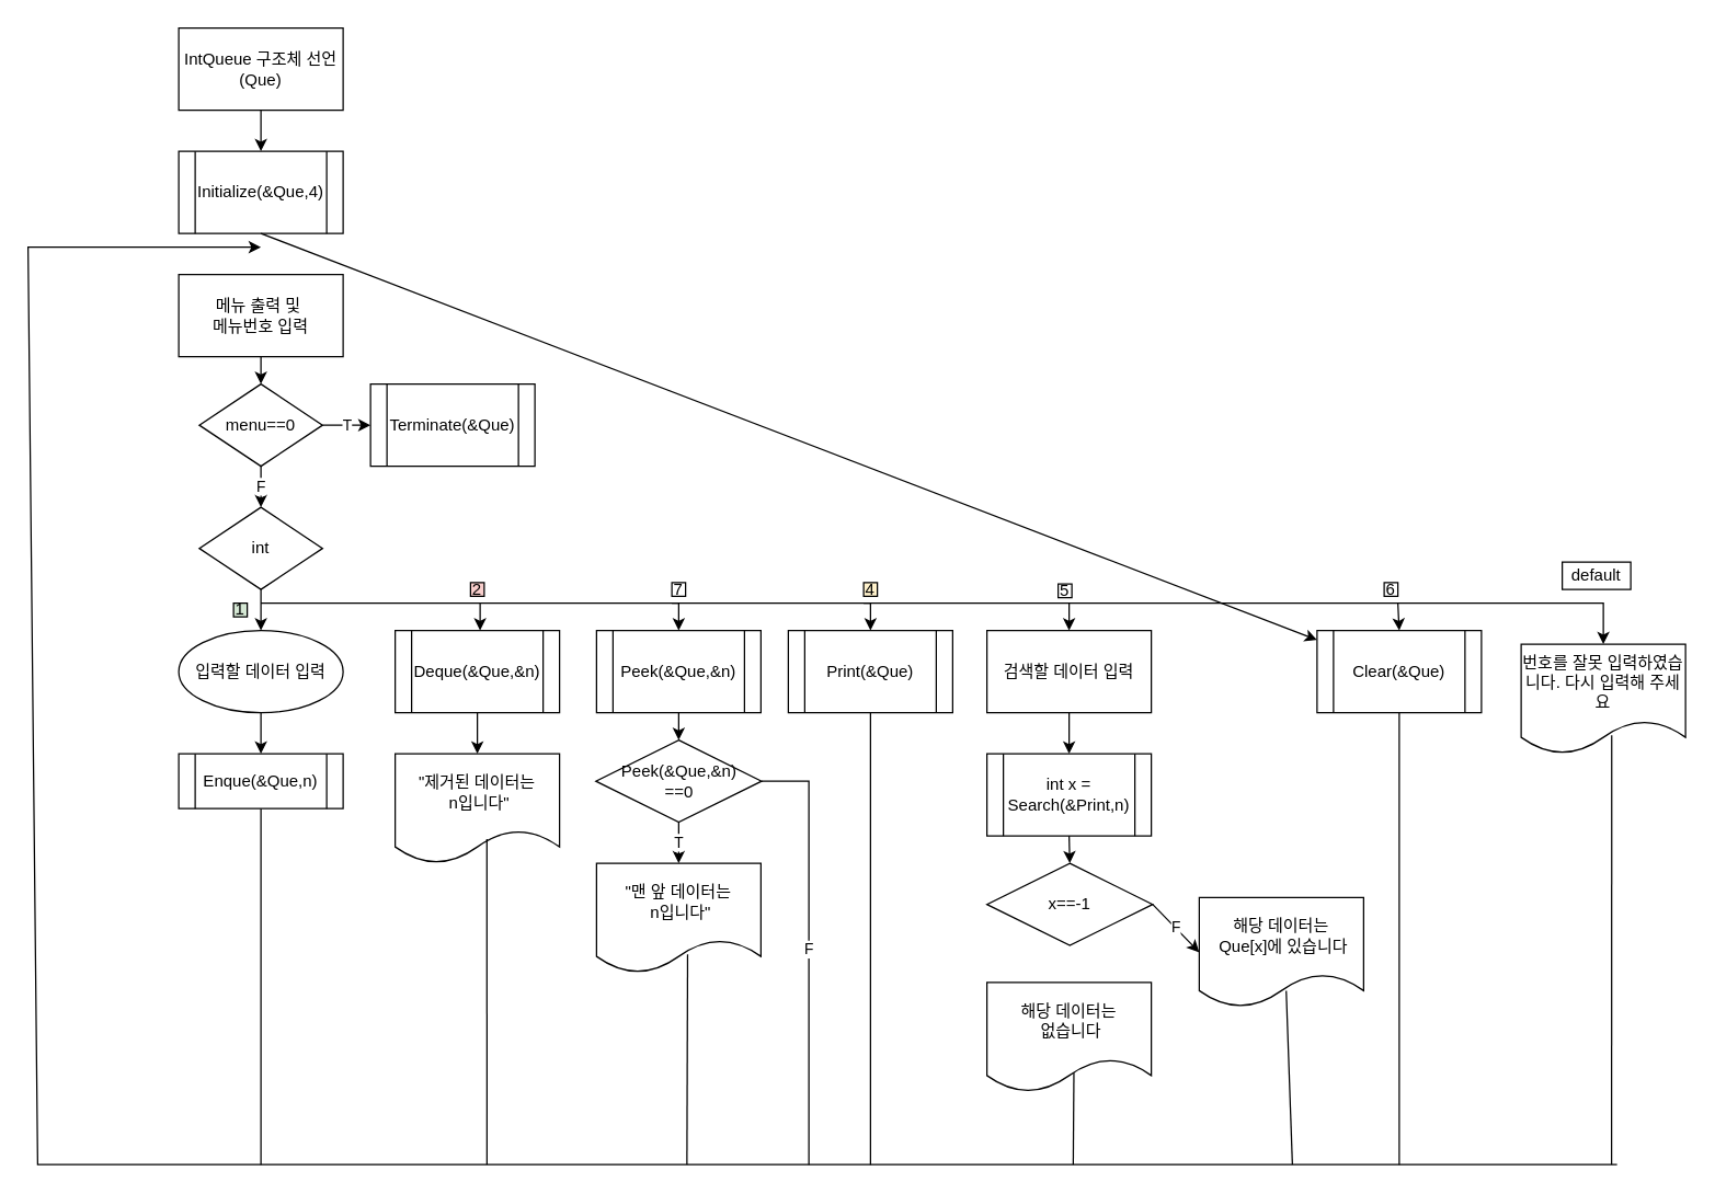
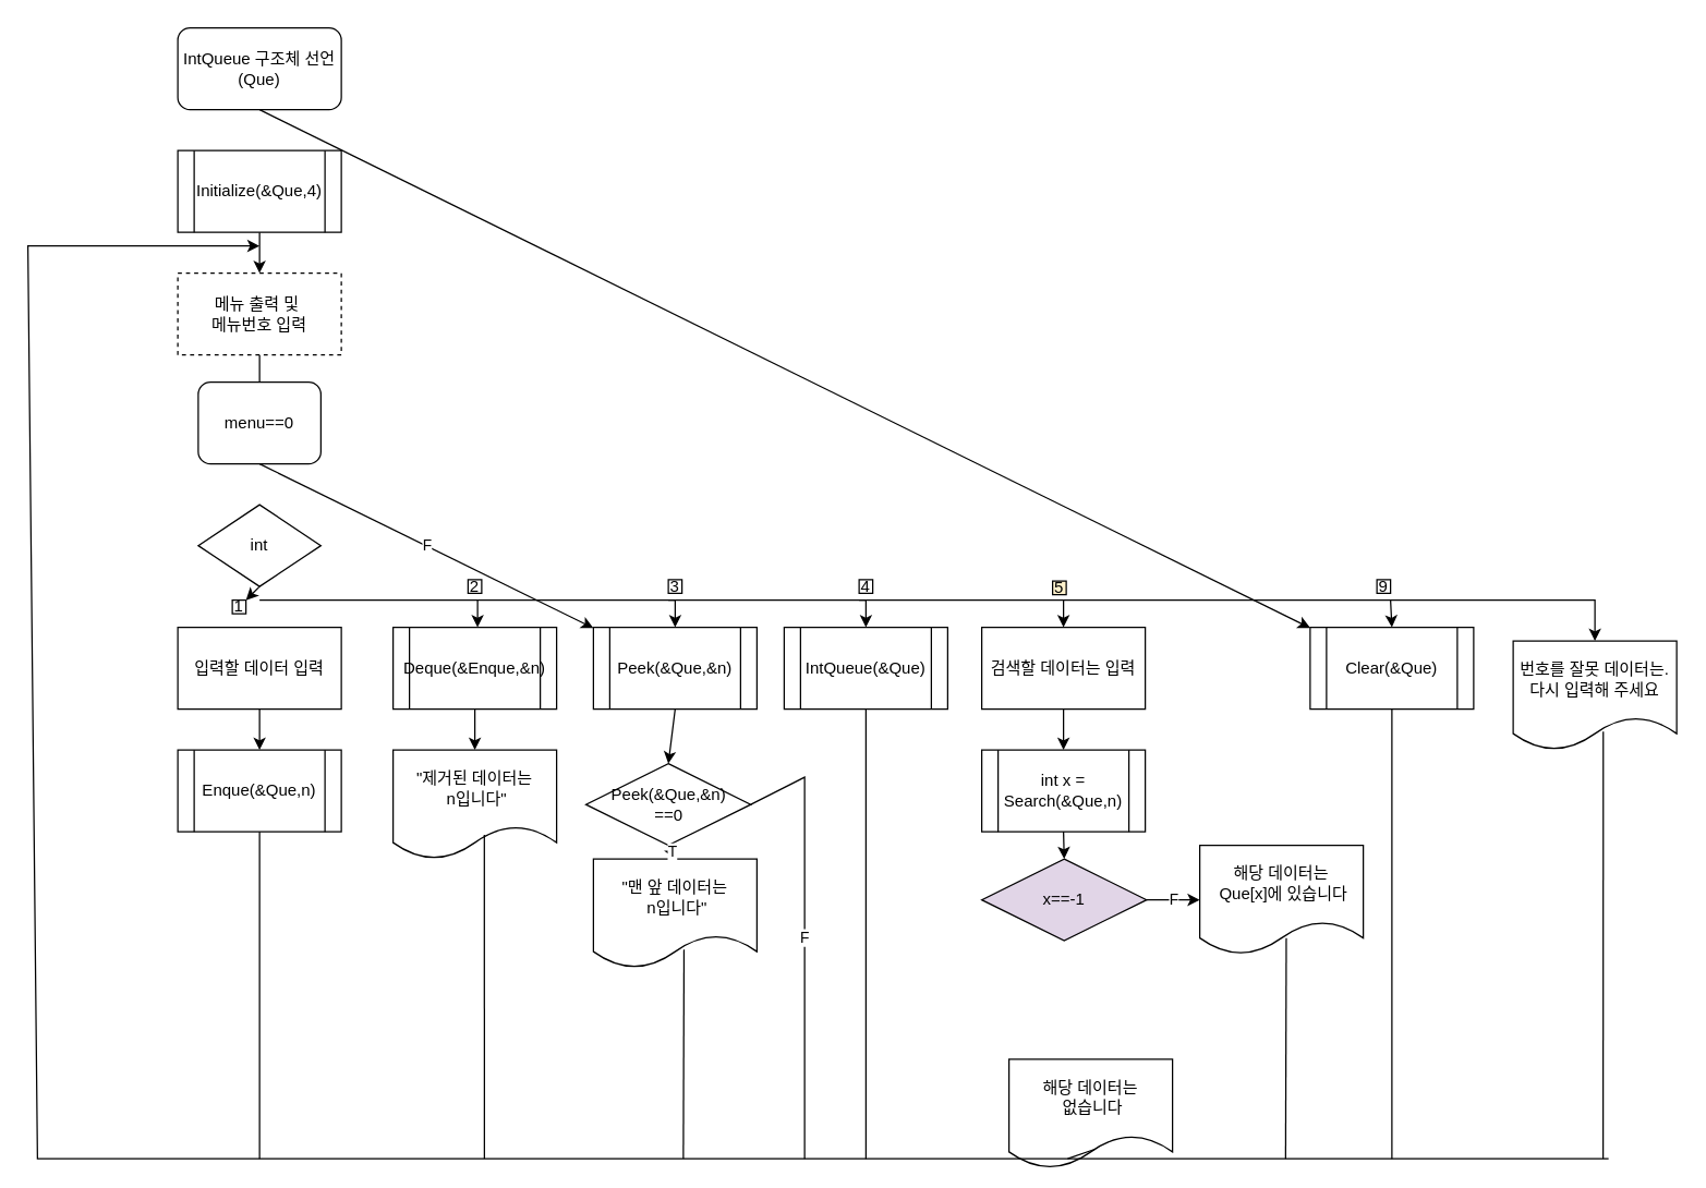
- <mxCell id="2" value="IntQueue 구조체 선언&lt;br&gt;(Que)" style="rounded=0;whiteSpace=wrap;html=1;" vertex="1" parent="1"><mxGeometry x="130" y="20" width="120" height="60" as="geometry" /></mxCell>
+ <mxCell id="2" value="IntQueue 구조체 선언&lt;br&gt;(Que)" style="whiteSpace=wrap;html=1;rounded=1;" vertex="1" parent="1"><mxGeometry x="130" y="20" width="120" height="60" as="geometry" /></mxCell>
- <mxCell id="8" value="" style="endArrow=classic;html=1;rounded=0;exitX=0.5;exitY=1;exitDx=0;exitDy=0;entryX=0.5;entryY=0;entryDx=0;entryDy=0;" edge="1" parent="1" source="2" target="3"><mxGeometry width="50" height="50" relative="1" as="geometry"><mxPoint x="180" y="400" as="sourcePoint" /><mxPoint x="230" y="350" as="targetPoint" /></mxGeometry></mxCell>
+ <mxCell id="8" value="" style="endArrow=classic;html=1;rounded=0;exitX=0.5;exitY=1;exitDx=0;exitDy=0;" edge="1" parent="1" source="2" target="44"><mxGeometry width="50" height="50" relative="1" as="geometry"><mxPoint x="180" y="400" as="sourcePoint" /><mxPoint x="230" y="350" as="targetPoint" /></mxGeometry></mxCell>
- <mxCell id="4" value="메뉴 출력 및&amp;nbsp;&lt;br&gt;메뉴번호 입력" style="rounded=0;whiteSpace=wrap;html=1;" vertex="1" parent="1"><mxGeometry x="130" y="200" width="120" height="60" as="geometry" /></mxCell>
+ <mxCell id="4" value="메뉴 출력 및&amp;nbsp;&lt;br&gt;메뉴번호 입력" style="rounded=0;whiteSpace=wrap;html=1;dashed=1;" vertex="1" parent="1"><mxGeometry x="130" y="200" width="120" height="60" as="geometry" /></mxCell>
- <mxCell id="10" value="" style="endArrow=classic;html=1;rounded=0;exitX=0.5;exitY=1;exitDx=0;exitDy=0;entryX=0.5;entryY=0;entryDx=0;entryDy=0;" edge="1" parent="1" source="4" target="5"><mxGeometry width="50" height="50" relative="1" as="geometry"><mxPoint x="210" y="100" as="sourcePoint" /><mxPoint x="210" y="130" as="targetPoint" /></mxGeometry></mxCell>
+ <mxCell id="10" value="" style="endArrow=none;html=1;rounded=0;exitX=0.5;exitY=1;exitDx=0;exitDy=0;entryX=0.5;entryY=0;entryDx=0;entryDy=0;" edge="1" parent="1" source="4" target="5"><mxGeometry width="50" height="50" relative="1" as="geometry"><mxPoint x="210" y="100" as="sourcePoint" /><mxPoint x="210" y="130" as="targetPoint" /></mxGeometry></mxCell>
- <mxCell id="9" value="" style="endArrow=classic;html=1;rounded=0;exitX=0.5;exitY=1;exitDx=0;exitDy=0;" edge="1" parent="1" source="3" target="44"><mxGeometry width="50" height="50" relative="1" as="geometry"><mxPoint x="200" y="90" as="sourcePoint" /><mxPoint x="200" y="120" as="targetPoint" /></mxGeometry></mxCell>
+ <mxCell id="9" value="" style="endArrow=classic;html=1;rounded=0;exitX=0.5;exitY=1;exitDx=0;exitDy=0;entryX=0.5;entryY=0;entryDx=0;entryDy=0;" edge="1" parent="1" source="3" target="4"><mxGeometry width="50" height="50" relative="1" as="geometry"><mxPoint x="200" y="90" as="sourcePoint" /><mxPoint x="200" y="120" as="targetPoint" /></mxGeometry></mxCell>
- <mxCell id="5" value="menu==0" style="rhombus;whiteSpace=wrap;html=1;" vertex="1" parent="1"><mxGeometry x="145" y="280" width="90" height="60" as="geometry" /></mxCell>
+ <mxCell id="5" value="menu==0" style="whiteSpace=wrap;html=1;rounded=1;" vertex="1" parent="1"><mxGeometry x="145" y="280" width="90" height="60" as="geometry" /></mxCell>
- <mxCell id="11" value="T" style="endArrow=classic;html=1;rounded=0;exitX=1;exitY=0.5;exitDx=0;exitDy=0;entryX=0;entryY=0.5;entryDx=0;entryDy=0;" edge="1" parent="1" source="5" target="6"><mxGeometry width="50" height="50" relative="1" as="geometry"><mxPoint x="220" y="110" as="sourcePoint" /><mxPoint x="220" y="140" as="targetPoint" /></mxGeometry></mxCell>
- <mxCell id="6" value="Terminate(&amp;amp;Que)" style="shape=process;whiteSpace=wrap;html=1;backgroundOutline=1;" vertex="1" parent="1"><mxGeometry x="270" y="280" width="120" height="60" as="geometry" /></mxCell>
- <mxCell id="12" value="F" style="endArrow=classic;html=1;rounded=0;exitX=0.5;exitY=1;exitDx=0;exitDy=0;entryX=0.5;entryY=0;entryDx=0;entryDy=0;" edge="1" parent="1" source="5" target="7"><mxGeometry width="50" height="50" relative="1" as="geometry"><mxPoint x="200" y="90" as="sourcePoint" /><mxPoint x="200" y="120" as="targetPoint" /></mxGeometry></mxCell>
+ <mxCell id="12" value="F" style="endArrow=classic;html=1;rounded=0;exitX=0.5;exitY=1;exitDx=0;exitDy=0;" edge="1" parent="1" source="5" target="25"><mxGeometry width="50" height="50" relative="1" as="geometry"><mxPoint x="200" y="90" as="sourcePoint" /><mxPoint x="200" y="120" as="targetPoint" /></mxGeometry></mxCell>
- <mxCell id="47" value="default" style="rounded=0;whiteSpace=wrap;html=1;" vertex="1" parent="1"><mxGeometry x="1140" y="410" width="50" height="20" as="geometry" /></mxCell>
- <mxCell id="19" value="2" style="whiteSpace=wrap;html=1;aspect=fixed;fillColor=#f8cecc;" vertex="1" parent="1"><mxGeometry x="343" y="425" width="10" height="10" as="geometry" /></mxCell>
+ <mxCell id="19" value="2" style="whiteSpace=wrap;html=1;aspect=fixed;" vertex="1" parent="1"><mxGeometry x="343" y="425" width="10" height="10" as="geometry" /></mxCell>
- <mxCell id="24" value="7" style="whiteSpace=wrap;html=1;aspect=fixed;" vertex="1" parent="1"><mxGeometry x="490" y="425" width="10" height="10" as="geometry" /></mxCell>
+ <mxCell id="24" value="3" style="whiteSpace=wrap;html=1;aspect=fixed;" vertex="1" parent="1"><mxGeometry x="490" y="425" width="10" height="10" as="geometry" /></mxCell>
- <mxCell id="30" value="4" style="whiteSpace=wrap;html=1;aspect=fixed;fillColor=#fff2cc;" vertex="1" parent="1"><mxGeometry x="630" y="425" width="10" height="10" as="geometry" /></mxCell>
+ <mxCell id="30" value="4" style="whiteSpace=wrap;html=1;aspect=fixed;" vertex="1" parent="1"><mxGeometry x="630" y="425" width="10" height="10" as="geometry" /></mxCell>
- <mxCell id="45" value="6" style="whiteSpace=wrap;html=1;aspect=fixed;" vertex="1" parent="1"><mxGeometry x="1010" y="425" width="10" height="10" as="geometry" /></mxCell>
+ <mxCell id="45" value="9" style="whiteSpace=wrap;html=1;aspect=fixed;" vertex="1" parent="1"><mxGeometry x="1010" y="425" width="10" height="10" as="geometry" /></mxCell>
- <mxCell id="42" value="5" style="whiteSpace=wrap;html=1;aspect=fixed;" vertex="1" parent="1"><mxGeometry x="772" y="426" width="10" height="10" as="geometry" /></mxCell>
+ <mxCell id="42" value="5" style="whiteSpace=wrap;html=1;aspect=fixed;fillColor=#fff2cc;" vertex="1" parent="1"><mxGeometry x="772" y="426" width="10" height="10" as="geometry" /></mxCell>
- <mxCell id="13" value="" style="endArrow=classic;html=1;rounded=0;exitX=0.5;exitY=1;exitDx=0;exitDy=0;entryX=0.5;entryY=0;entryDx=0;entryDy=0;" edge="1" parent="1" source="7" target="15"><mxGeometry width="50" height="50" relative="1" as="geometry"><mxPoint x="300" y="530" as="sourcePoint" /><mxPoint x="190" y="460" as="targetPoint" /></mxGeometry></mxCell>
+ <mxCell id="13" value="" style="endArrow=classic;html=1;rounded=0;exitX=0.5;exitY=1;exitDx=0;exitDy=0;" edge="1" parent="1" source="7" target="14"><mxGeometry width="50" height="50" relative="1" as="geometry"><mxPoint x="300" y="530" as="sourcePoint" /><mxPoint x="190" y="460" as="targetPoint" /></mxGeometry></mxCell>
- <mxCell id="14" value="1" style="whiteSpace=wrap;html=1;aspect=fixed;fillColor=#d5e8d4;" vertex="1" parent="1"><mxGeometry x="170" y="440" width="10" height="10" as="geometry" /></mxCell>
+ <mxCell id="14" value="1" style="whiteSpace=wrap;html=1;aspect=fixed;" vertex="1" parent="1"><mxGeometry x="170" y="440" width="10" height="10" as="geometry" /></mxCell>
- <mxCell id="15" value="입력할 데이터 입력" style="ellipse;whiteSpace=wrap;html=1;" vertex="1" parent="1"><mxGeometry x="130" y="460" width="120" height="60" as="geometry" /></mxCell>
+ <mxCell id="15" value="입력할 데이터 입력" style="rounded=0;whiteSpace=wrap;html=1;" vertex="1" parent="1"><mxGeometry x="130" y="460" width="120" height="60" as="geometry" /></mxCell>
- <mxCell id="20" value="Deque(&amp;amp;Que,&amp;amp;n)" style="shape=process;whiteSpace=wrap;html=1;backgroundOutline=1;" vertex="1" parent="1"><mxGeometry x="288" y="460" width="120" height="60" as="geometry" /></mxCell>
+ <mxCell id="20" value="Deque(&amp;amp;Enque,&amp;amp;n)" style="shape=process;whiteSpace=wrap;html=1;backgroundOutline=1;" vertex="1" parent="1"><mxGeometry x="288" y="460" width="120" height="60" as="geometry" /></mxCell>
- <mxCell id="31" value="Print(&amp;amp;Que)" style="shape=process;whiteSpace=wrap;html=1;backgroundOutline=1;" vertex="1" parent="1"><mxGeometry x="575" y="460" width="120" height="60" as="geometry" /></mxCell>
+ <mxCell id="31" value="IntQueue(&amp;amp;Que)" style="shape=process;whiteSpace=wrap;html=1;backgroundOutline=1;" vertex="1" parent="1"><mxGeometry x="575" y="460" width="120" height="60" as="geometry" /></mxCell>
- <mxCell id="33" value="검색할 데이터 입력" style="rounded=0;whiteSpace=wrap;html=1;" vertex="1" parent="1"><mxGeometry x="720" y="460" width="120" height="60" as="geometry" /></mxCell>
+ <mxCell id="33" value="검색할 데이터는 입력" style="rounded=0;whiteSpace=wrap;html=1;" vertex="1" parent="1"><mxGeometry x="720" y="460" width="120" height="60" as="geometry" /></mxCell>
- <mxCell id="48" value="번호를 잘못 입력하였습니다. 다시 입력해 주세요" style="shape=document;whiteSpace=wrap;html=1;boundedLbl=1;" vertex="1" parent="1"><mxGeometry x="1110" y="470" width="120" height="80" as="geometry" /></mxCell>
+ <mxCell id="48" value="번호를 잘못 데이터는. 다시 입력해 주세요" style="shape=document;whiteSpace=wrap;html=1;boundedLbl=1;" vertex="1" parent="1"><mxGeometry x="1110" y="470" width="120" height="80" as="geometry" /></mxCell>
- <mxCell id="16" value="Enque(&amp;amp;Que,n)" style="shape=process;whiteSpace=wrap;html=1;backgroundOutline=1;" vertex="1" parent="1"><mxGeometry x="130" y="550" width="120" height="40" as="geometry" /></mxCell>
+ <mxCell id="16" value="Enque(&amp;amp;Que,n)" style="shape=process;whiteSpace=wrap;html=1;backgroundOutline=1;" vertex="1" parent="1"><mxGeometry x="130" y="550" width="120" height="60" as="geometry" /></mxCell>
- <mxCell id="27" value="Peek(&amp;amp;Que,&amp;amp;n)&lt;br&gt;==0" style="rhombus;whiteSpace=wrap;html=1;" vertex="1" parent="1"><mxGeometry x="434.5" y="540" width="121" height="60" as="geometry" /></mxCell>
+ <mxCell id="27" value="Peek(&amp;amp;Que,&amp;amp;n)&lt;br&gt;==0" style="rhombus;whiteSpace=wrap;html=1;" vertex="1" parent="1"><mxGeometry x="429.5" y="560" width="121" height="60" as="geometry" /></mxCell>
- <mxCell id="34" value="int x = Search(&amp;amp;Print,n)" style="shape=process;whiteSpace=wrap;html=1;backgroundOutline=1;" vertex="1" parent="1"><mxGeometry x="720" y="550" width="120" height="60" as="geometry" /></mxCell>
+ <mxCell id="34" value="int x = Search(&amp;amp;Que,n)" style="shape=process;whiteSpace=wrap;html=1;backgroundOutline=1;" vertex="1" parent="1"><mxGeometry x="720" y="550" width="120" height="60" as="geometry" /></mxCell>
- <mxCell id="36" value="x==-1" style="rhombus;whiteSpace=wrap;html=1;" vertex="1" parent="1"><mxGeometry x="720" y="630" width="121" height="60" as="geometry" /></mxCell>
+ <mxCell id="36" value="x==-1" style="rhombus;whiteSpace=wrap;html=1;fillColor=#e1d5e7;" vertex="1" parent="1"><mxGeometry x="720" y="630" width="121" height="60" as="geometry" /></mxCell>
- <mxCell id="38" value="해당 데이터는&lt;br&gt;&amp;nbsp;Que[x]에 있습니다" style="shape=document;whiteSpace=wrap;html=1;boundedLbl=1;" vertex="1" parent="1"><mxGeometry x="875" y="655" width="120" height="80" as="geometry" /></mxCell>
+ <mxCell id="38" value="해당 데이터는&lt;br&gt;&amp;nbsp;Que[x]에 있습니다" style="shape=document;whiteSpace=wrap;html=1;boundedLbl=1;" vertex="1" parent="1"><mxGeometry x="880" y="620" width="120" height="80" as="geometry" /></mxCell>
- <mxCell id="37" value="해당 데이터는&lt;br&gt;&amp;nbsp;없습니다" style="shape=document;whiteSpace=wrap;html=1;boundedLbl=1;" vertex="1" parent="1"><mxGeometry x="720" y="717" width="120" height="80" as="geometry" /></mxCell>
+ <mxCell id="37" value="해당 데이터는&lt;br&gt;&amp;nbsp;없습니다" style="shape=document;whiteSpace=wrap;html=1;boundedLbl=1;" vertex="1" parent="1"><mxGeometry x="740" y="777" width="120" height="80" as="geometry" /></mxCell>
